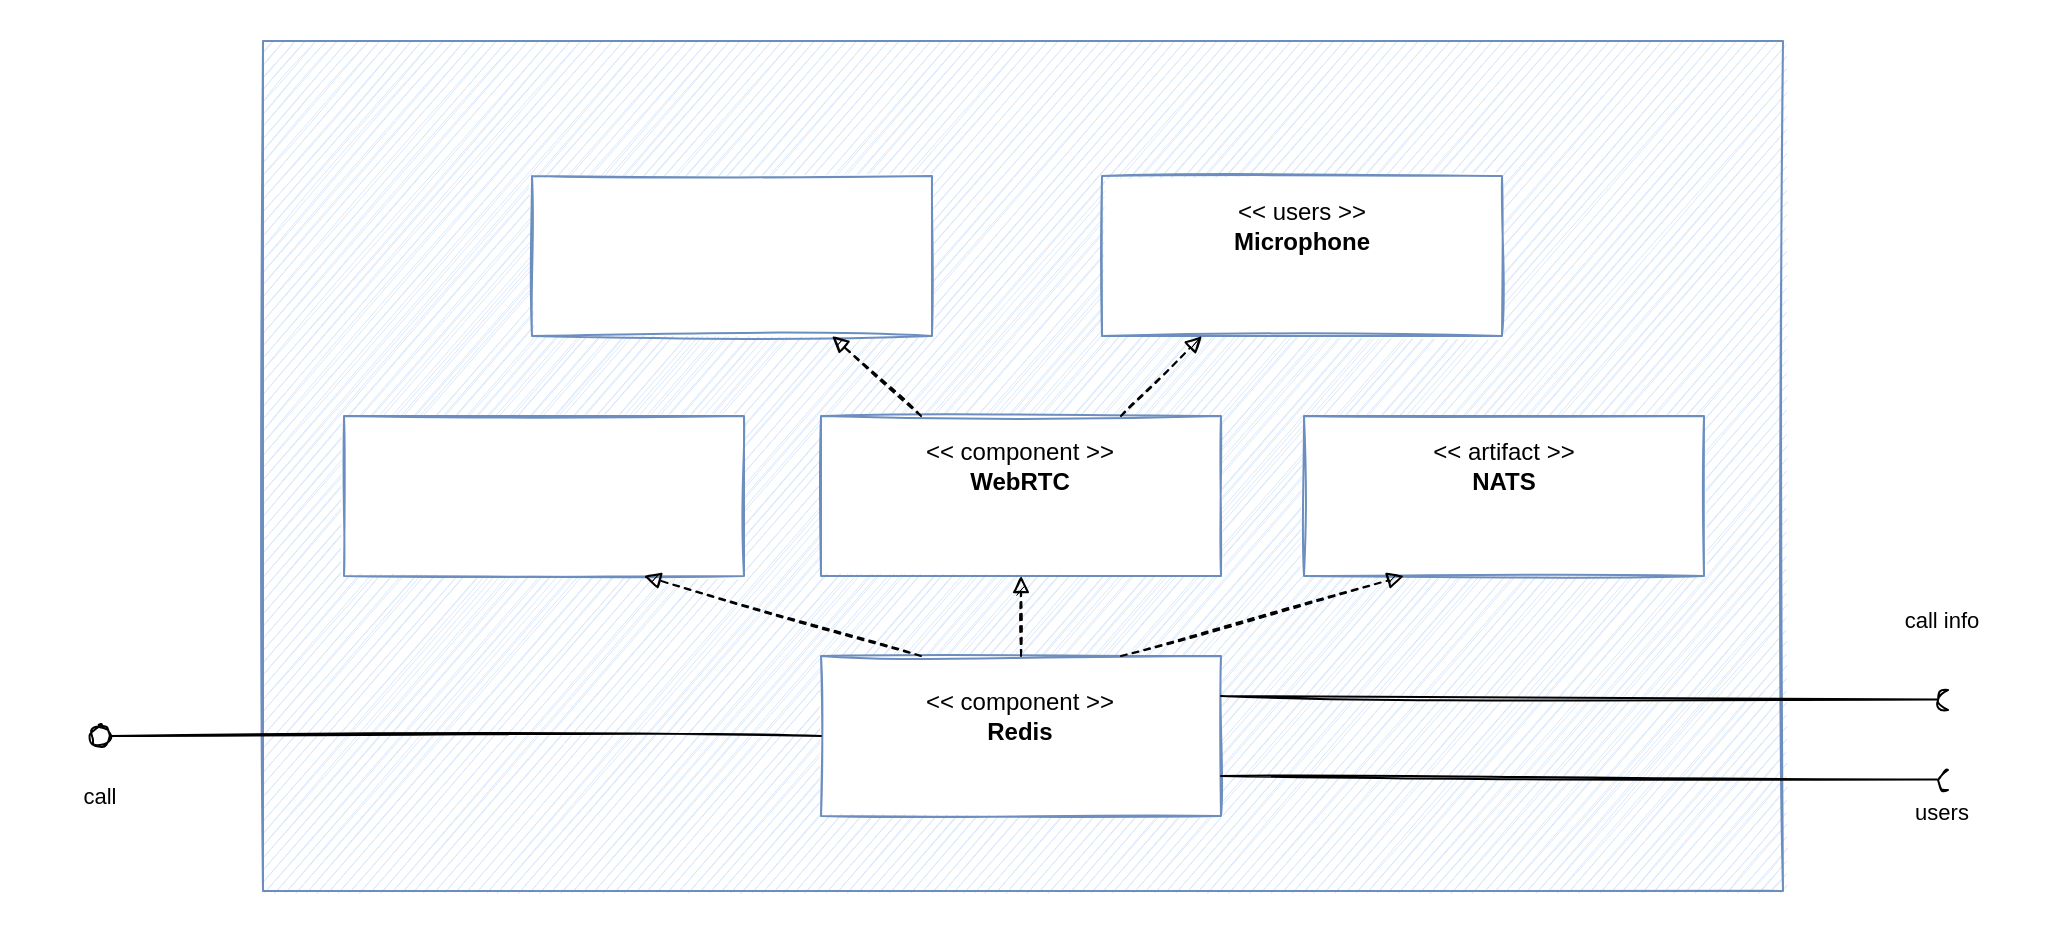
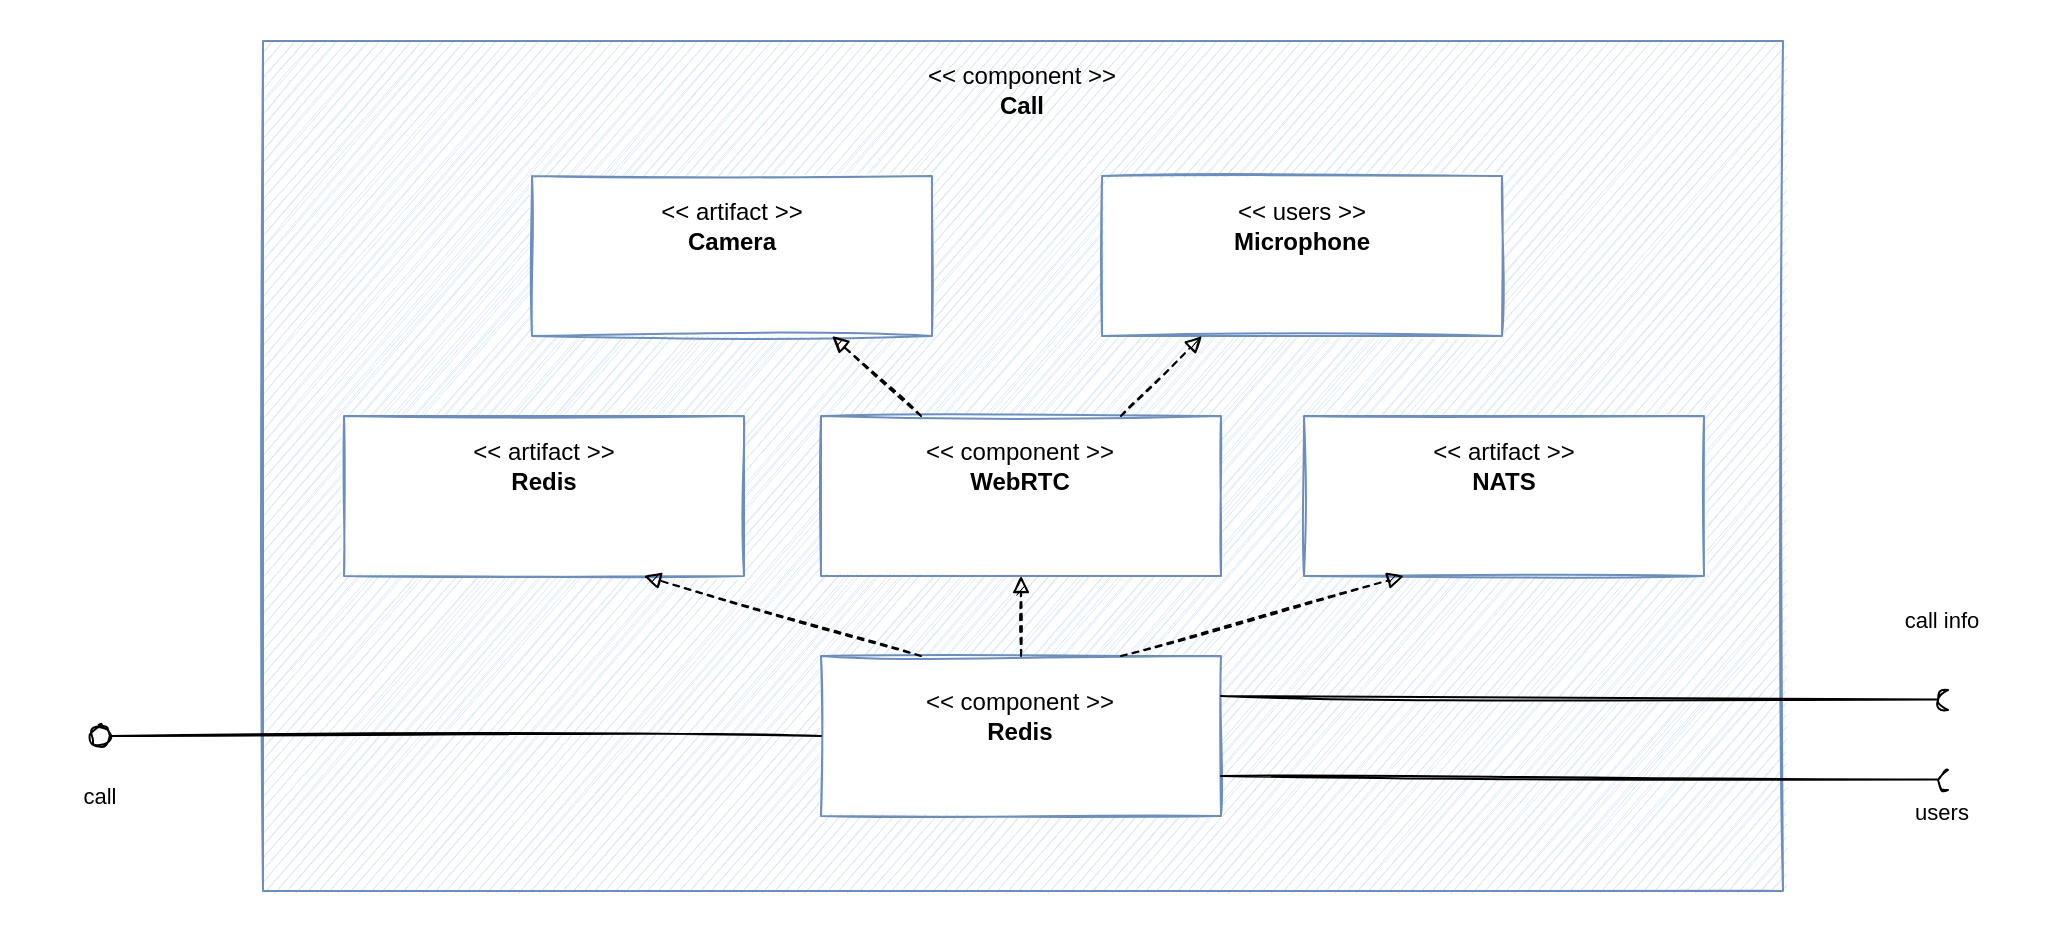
+ <mxCell id="3" value="&amp;lt;&amp;lt; component &amp;gt;&amp;gt;&lt;br&gt;&lt;b&gt;Call&lt;/b&gt;" style="text;html=1;strokeColor=none;fillColor=none;align=center;verticalAlign=middle;whiteSpace=wrap;rounded=0;sketch=1;" parent="1" vertex="1"><mxGeometry x="456" y="27.5" width="110" height="35" as="geometry" /></mxCell>
+ <mxCell id="13" value="&amp;lt;&amp;lt; artifact &amp;gt;&amp;gt;&lt;br&gt;&lt;b&gt;Camera&lt;/b&gt;" style="text;html=1;strokeColor=none;fillColor=none;align=center;verticalAlign=middle;whiteSpace=wrap;rounded=0;sketch=1;" vertex="1" parent="1"><mxGeometry x="310.5" y="97.5" width="110" height="30" as="geometry" /></mxCell>
+ <mxCell id="9" value="&amp;lt;&amp;lt; artifact &amp;gt;&amp;gt;&lt;br&gt;&lt;b&gt;Redis&lt;/b&gt;" style="text;html=1;strokeColor=none;fillColor=none;align=center;verticalAlign=middle;whiteSpace=wrap;rounded=0;sketch=1;" vertex="1" parent="1"><mxGeometry x="216.5" y="217.5" width="110" height="30" as="geometry" /></mxCell>
